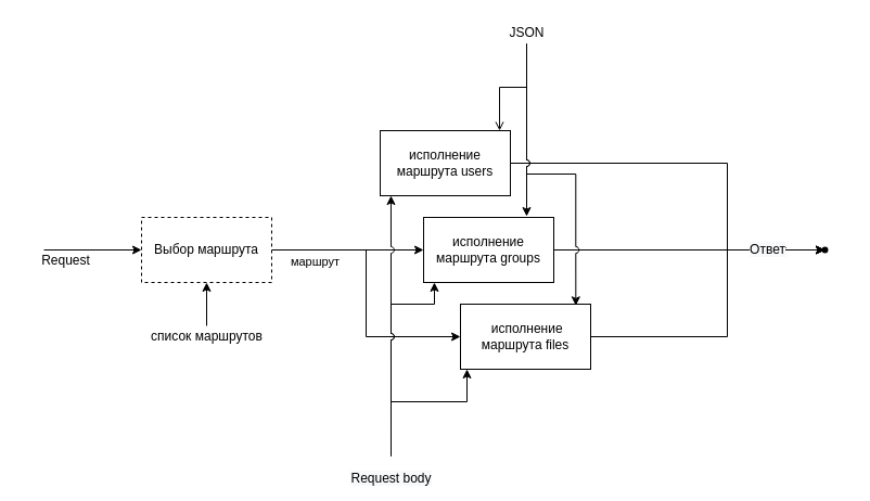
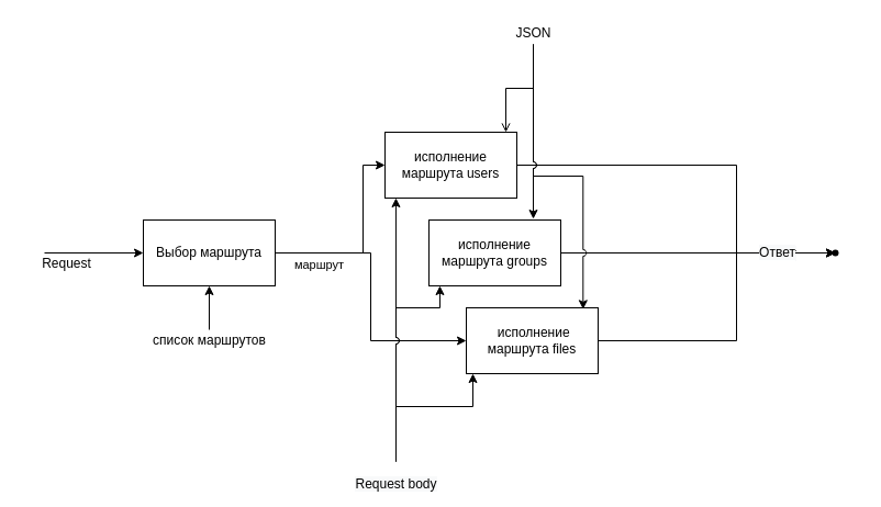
+ <mxCell id="5" style="edgeStyle=orthogonalEdgeStyle;rounded=0;orthogonalLoop=1;jettySize=auto;html=1;entryX=0;entryY=0.5;entryDx=0;entryDy=0;" edge="1" parent="1" source="9" target="14"><mxGeometry relative="1" as="geometry"><Array as="points"><mxPoint x="330" y="230" /><mxPoint x="330" y="150" /></Array></mxGeometry></mxCell>
- <mxCell id="9" value="Выбор маршрута" style="whiteSpace=wrap;html=1;rounded=0;dashed=1;" parent="1" vertex="1"><mxGeometry x="130" y="200" width="120" height="60" as="geometry" /></mxCell>
+ <mxCell id="9" value="Выбор маршрута" style="whiteSpace=wrap;html=1;rounded=0;" parent="1" vertex="1"><mxGeometry x="130" y="200" width="120" height="60" as="geometry" /></mxCell>
- <mxCell id="6" style="edgeStyle=orthogonalEdgeStyle;rounded=0;orthogonalLoop=1;jettySize=auto;html=1;entryX=0;entryY=0.5;entryDx=0;entryDy=0;jumpStyle=arc;" edge="1" parent="1" source="9" target="17"><mxGeometry relative="1" as="geometry" /></mxCell>
